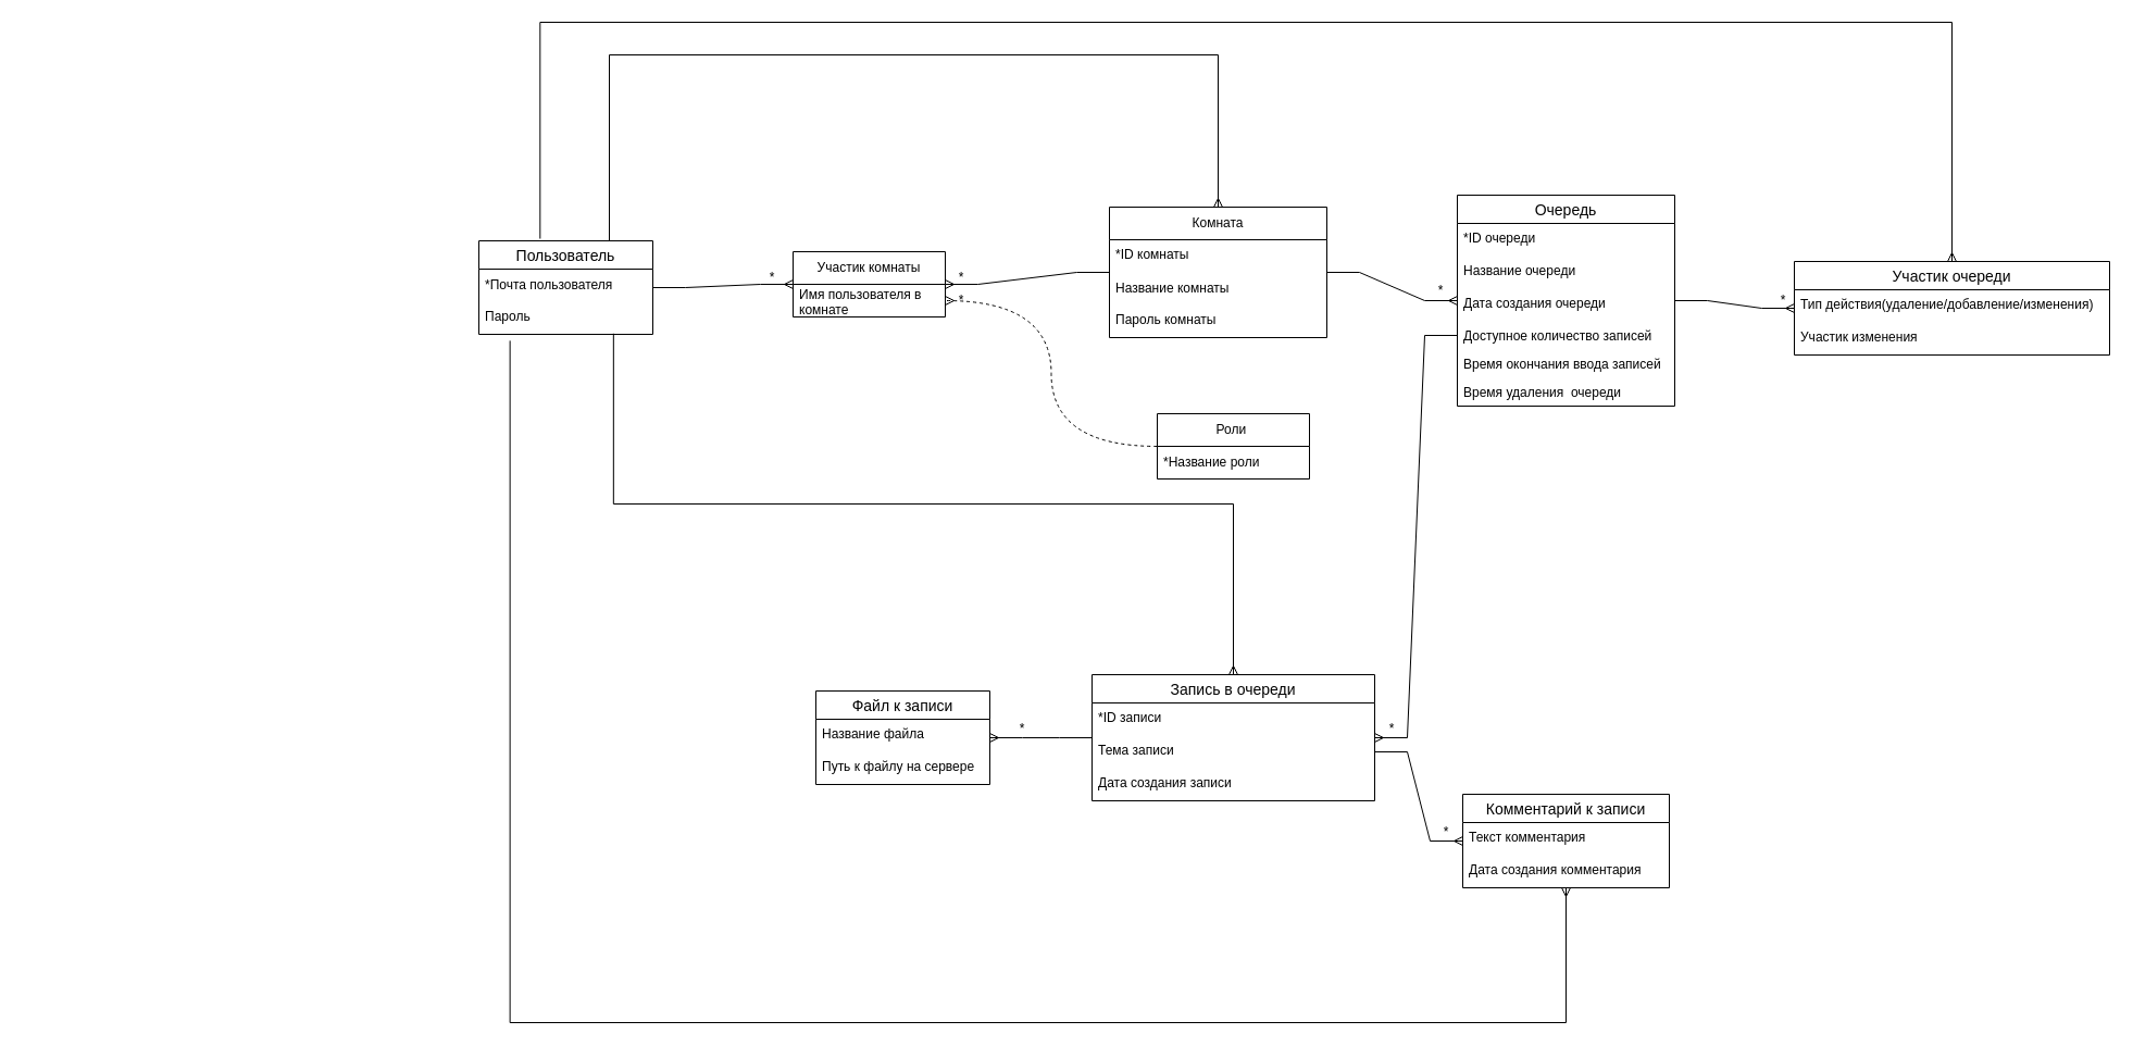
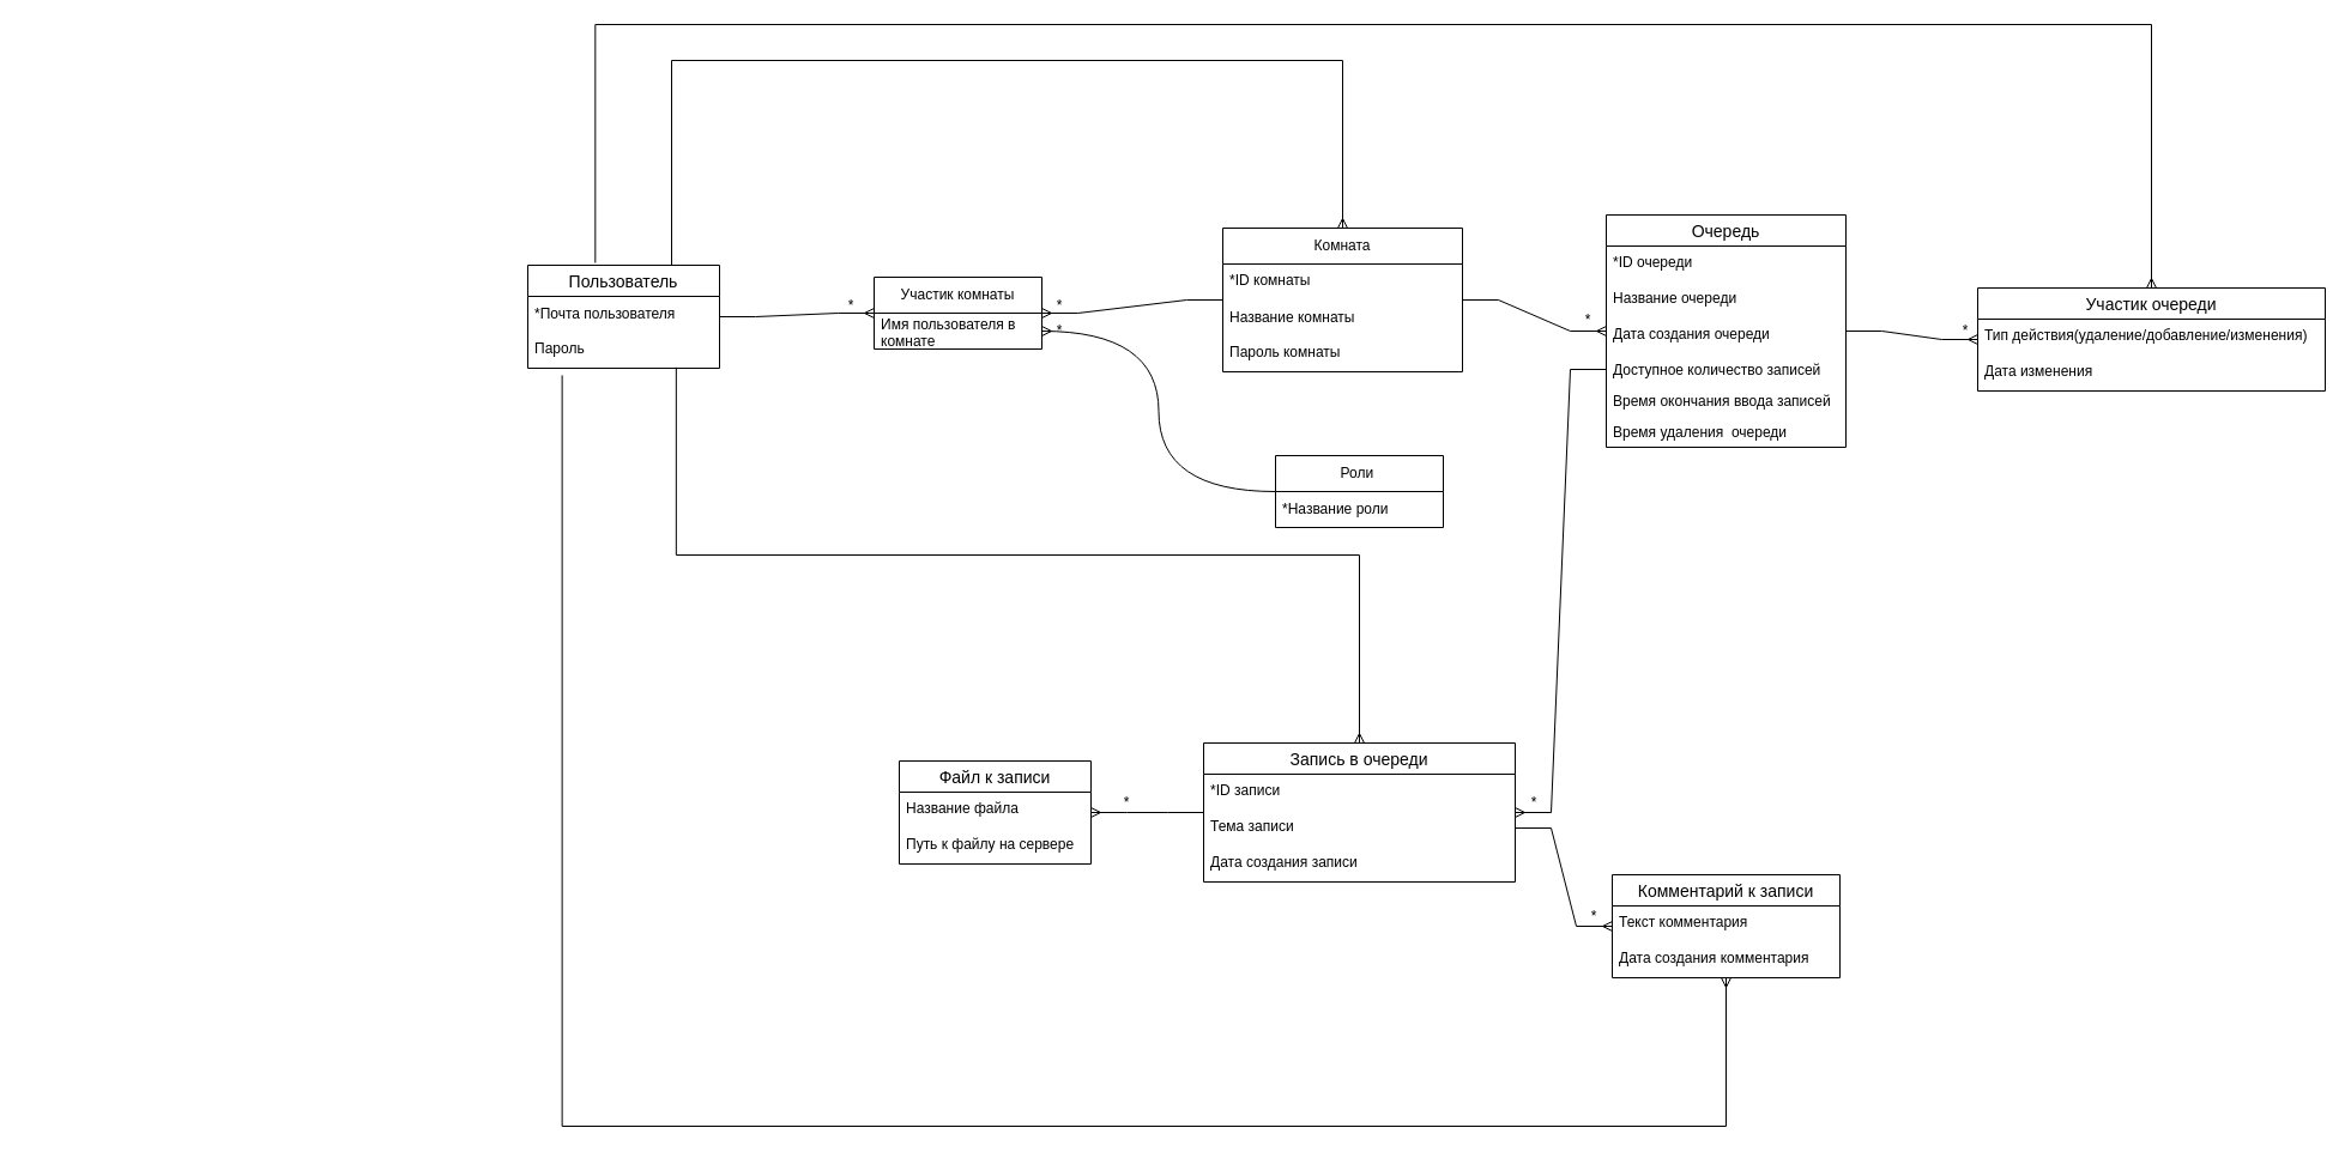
- <mxCell id="24" value="Участик изменения" style="text;strokeColor=none;fillColor=none;spacingLeft=4;spacingRight=4;overflow=hidden;rotatable=0;points=[[0,0.5],[1,0.5]];portConstraint=eastwest;fontSize=12;whiteSpace=wrap;html=1;" vertex="1" parent="22"><mxGeometry y="56" width="290" height="30" as="geometry" /></mxCell>
+ <mxCell id="24" value="Дата изменения" style="text;strokeColor=none;fillColor=none;spacingLeft=4;spacingRight=4;overflow=hidden;rotatable=0;points=[[0,0.5],[1,0.5]];portConstraint=eastwest;fontSize=12;whiteSpace=wrap;html=1;" vertex="1" parent="22"><mxGeometry y="56" width="290" height="30" as="geometry" /></mxCell>
- <mxCell id="42" value="" style="fontSize=12;html=1;endArrow=ERmany;rounded=0;entryX=1;entryY=0.75;entryDx=0;entryDy=0;edgeStyle=orthogonalEdgeStyle;curved=1;dashed=1;" edge="1" parent="1" source="38" target="40"><mxGeometry width="100" height="100" relative="1" as="geometry"><mxPoint x="670" y="426" as="sourcePoint" /><mxPoint x="960" y="340" as="targetPoint" /></mxGeometry></mxCell>
+ <mxCell id="42" value="" style="fontSize=12;html=1;endArrow=ERmany;rounded=0;entryX=1;entryY=0.75;entryDx=0;entryDy=0;edgeStyle=orthogonalEdgeStyle;curved=1;" edge="1" parent="1" source="38" target="40"><mxGeometry width="100" height="100" relative="1" as="geometry"><mxPoint x="670" y="426" as="sourcePoint" /><mxPoint x="960" y="340" as="targetPoint" /></mxGeometry></mxCell>
